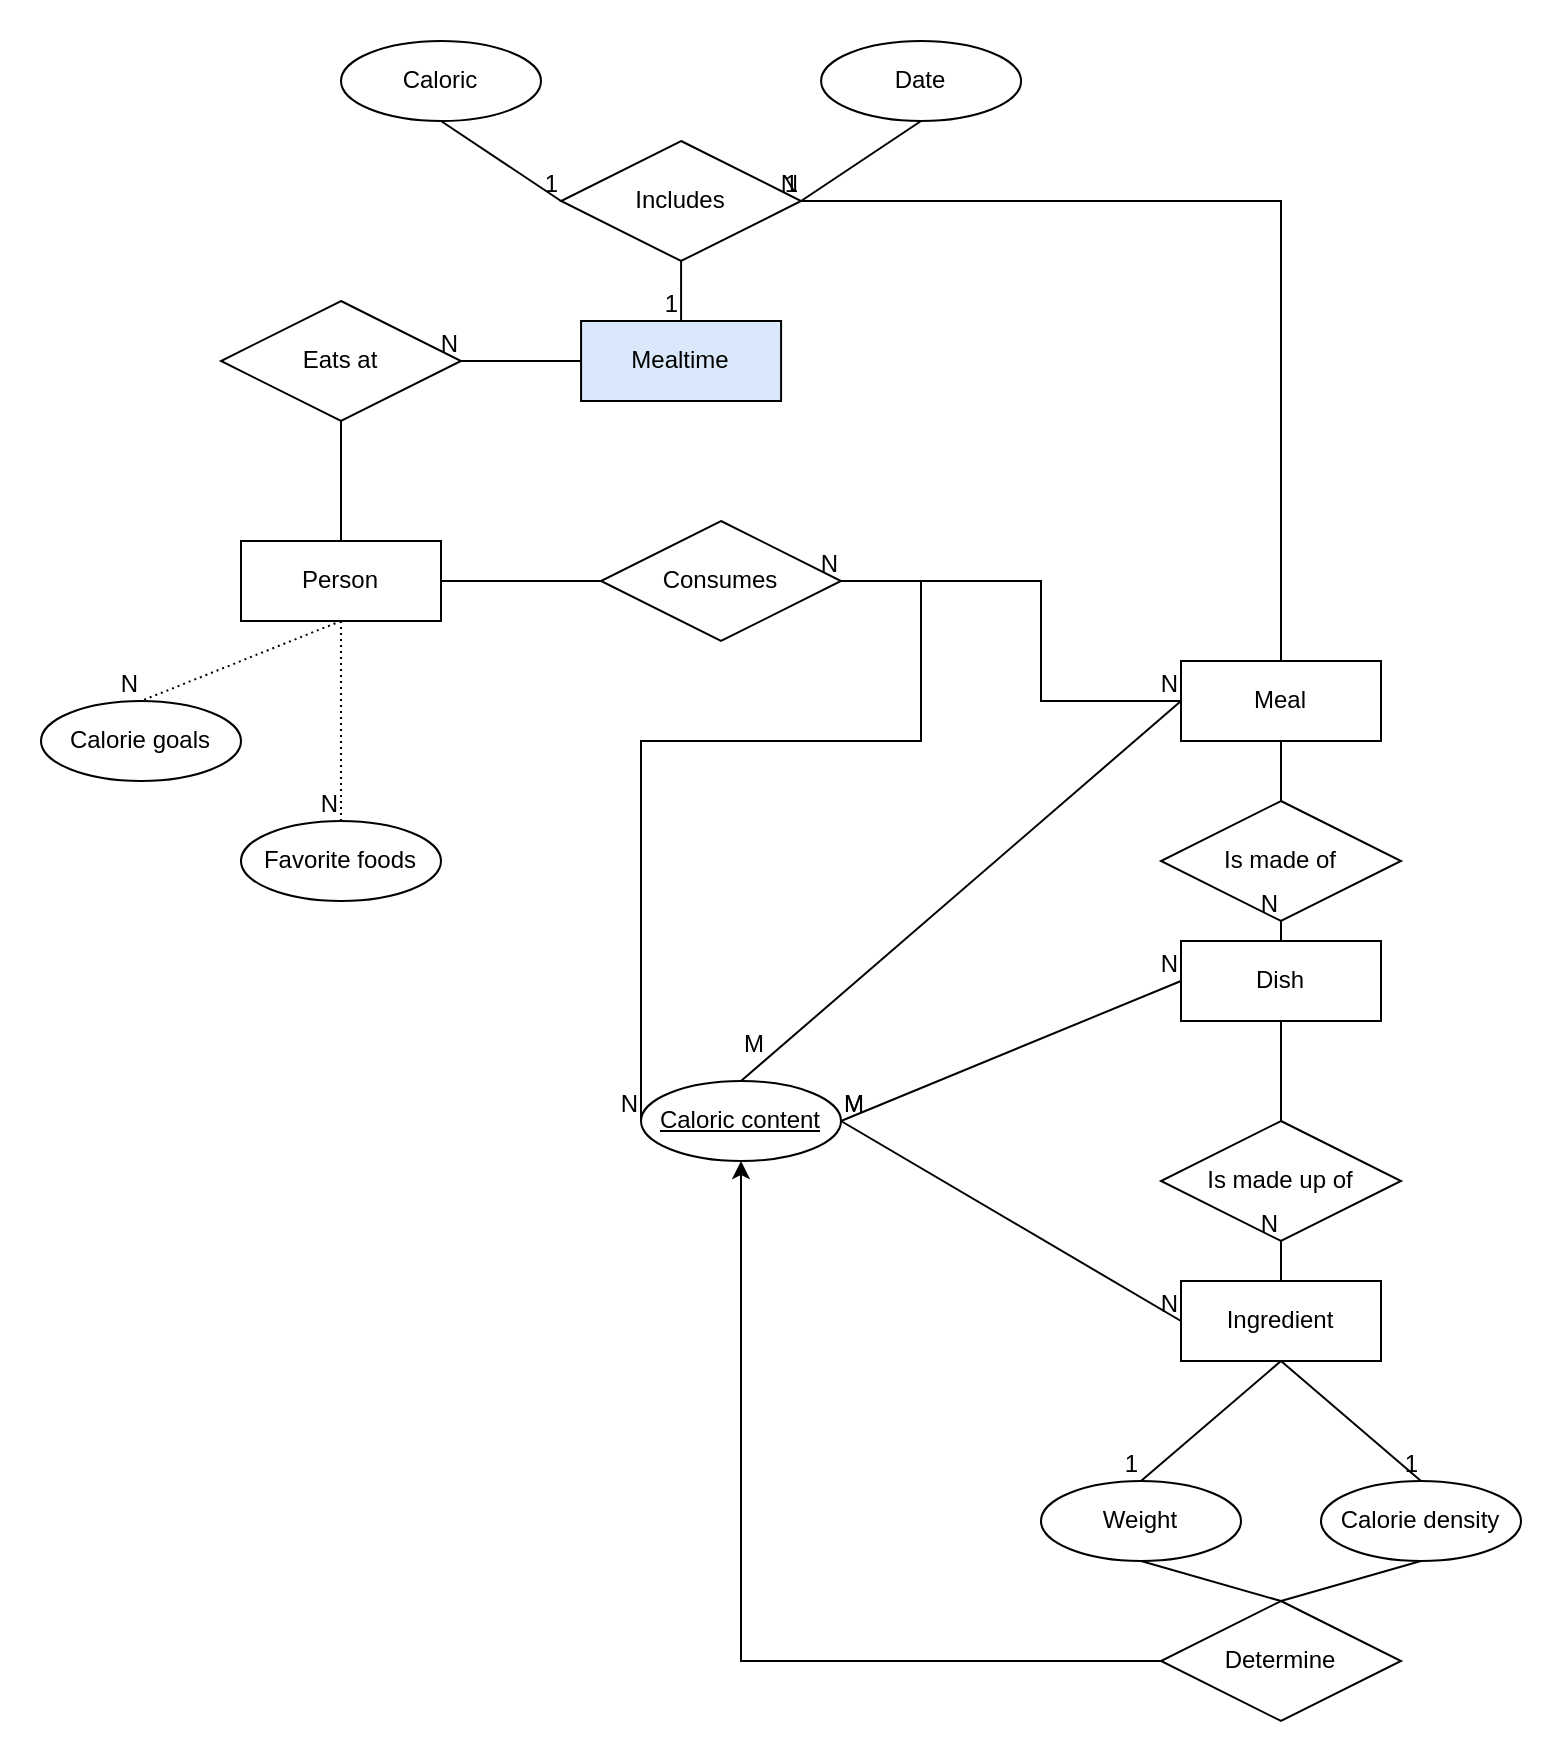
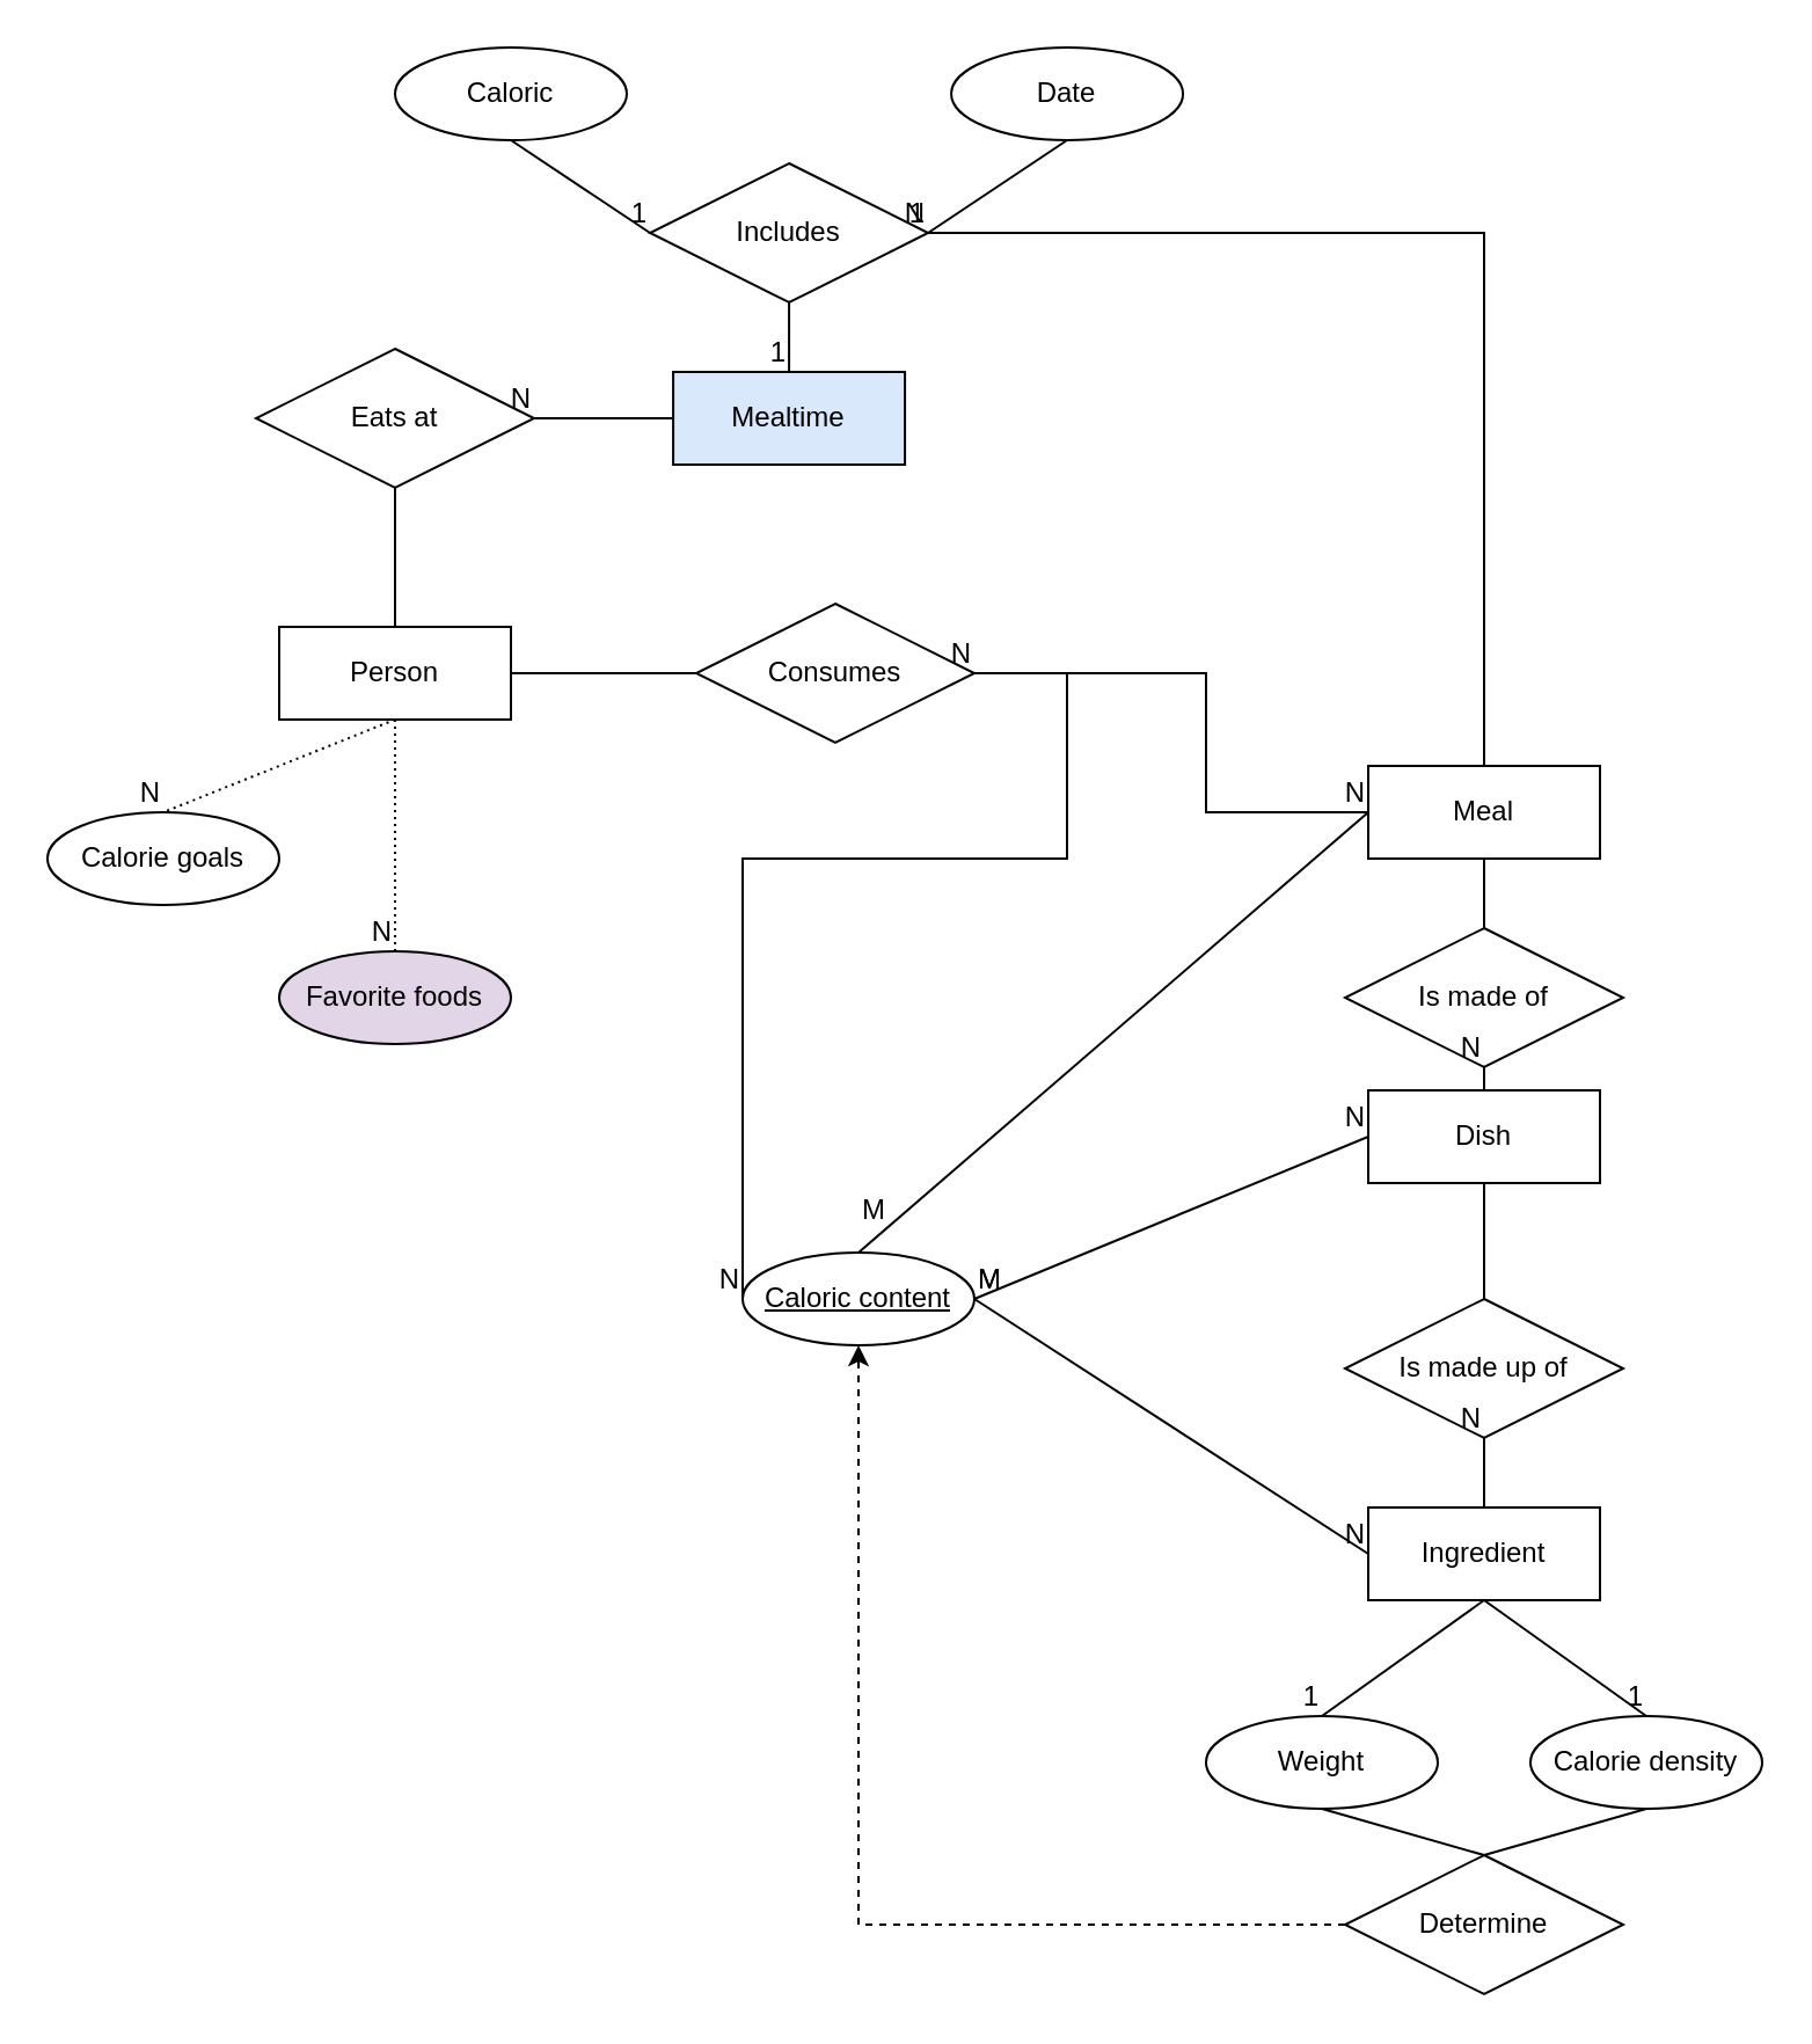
- <mxCell id="57" value="Favorite foods" style="ellipse;whiteSpace=wrap;html=1;align=center;" vertex="1" parent="1"><mxGeometry x="120" y="410" width="100" height="40" as="geometry" /></mxCell>
+ <mxCell id="57" value="Favorite foods" style="ellipse;whiteSpace=wrap;html=1;align=center;fillColor=#e1d5e7;" vertex="1" parent="1"><mxGeometry x="120" y="410" width="100" height="40" as="geometry" /></mxCell>
- <mxCell id="4" value="&lt;div&gt;Ingredient&lt;/div&gt;" style="whiteSpace=wrap;html=1;align=center;" vertex="1" parent="1"><mxGeometry x="590" y="640" width="100" height="40" as="geometry" /></mxCell>
+ <mxCell id="4" value="&lt;div&gt;Ingredient&lt;/div&gt;" style="whiteSpace=wrap;html=1;align=center;" vertex="1" parent="1"><mxGeometry x="590" y="650" width="100" height="40" as="geometry" /></mxCell>
- <mxCell id="33" style="edgeStyle=orthogonalEdgeStyle;rounded=0;orthogonalLoop=1;jettySize=auto;html=1;exitX=0;exitY=0.5;exitDx=0;exitDy=0;entryX=0.5;entryY=1;entryDx=0;entryDy=0;" edge="1" parent="1" source="34" target="5"><mxGeometry relative="1" as="geometry"><mxPoint x="370" y="580" as="targetPoint" /></mxGeometry></mxCell>
+ <mxCell id="33" style="edgeStyle=orthogonalEdgeStyle;rounded=0;orthogonalLoop=1;jettySize=auto;html=1;exitX=0;exitY=0.5;exitDx=0;exitDy=0;entryX=0.5;entryY=1;entryDx=0;entryDy=0;dashed=1;" edge="1" parent="1" source="34" target="5"><mxGeometry relative="1" as="geometry"><mxPoint x="370" y="580" as="targetPoint" /></mxGeometry></mxCell>
